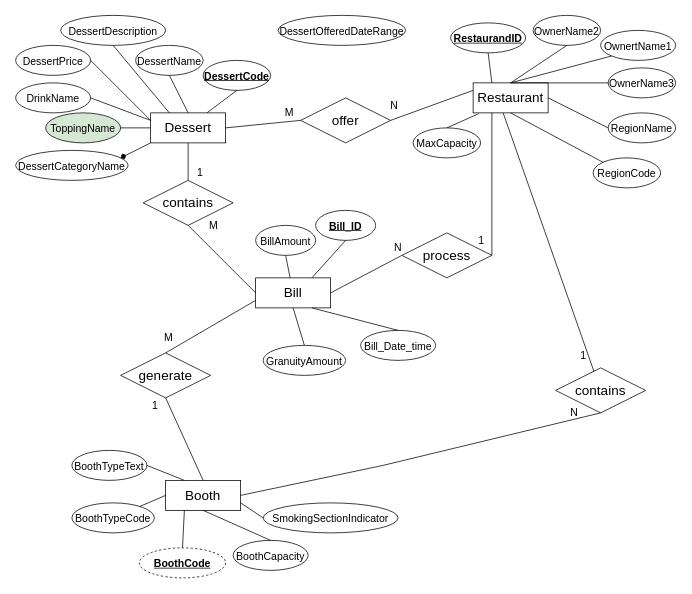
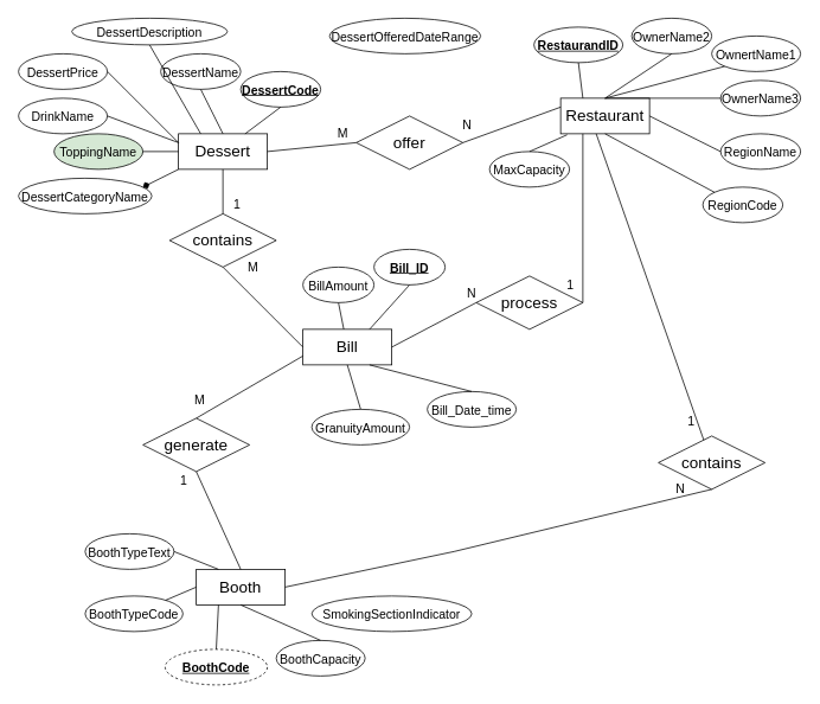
- <mxCell id="19" value="&lt;font style=&quot;font-size: 14px&quot;&gt;DessertDescription&lt;/font&gt;" style="ellipse;whiteSpace=wrap;html=1;align=center;fontSize=18;" parent="1" vertex="1"><mxGeometry x="80" y="20" width="140" height="40" as="geometry" /></mxCell>
+ <mxCell id="19" value="&lt;font style=&quot;font-size: 14px&quot;&gt;DessertDescription&lt;/font&gt;" style="ellipse;whiteSpace=wrap;html=1;align=center;fontSize=18;" parent="1" vertex="1"><mxGeometry x="80" y="20" width="175" height="30" as="geometry" /></mxCell>
- <mxCell id="73" value="" style="endArrow=none;html=1;rounded=0;fontSize=14;entryX=0;entryY=0.5;entryDx=0;entryDy=0;exitX=1;exitY=0.75;exitDx=0;exitDy=0;" parent="1" source="3" target="70" edge="1"><mxGeometry relative="1" as="geometry"><mxPoint x="470" y="510" as="sourcePoint" /><mxPoint x="630" y="510" as="targetPoint" /></mxGeometry></mxCell>
